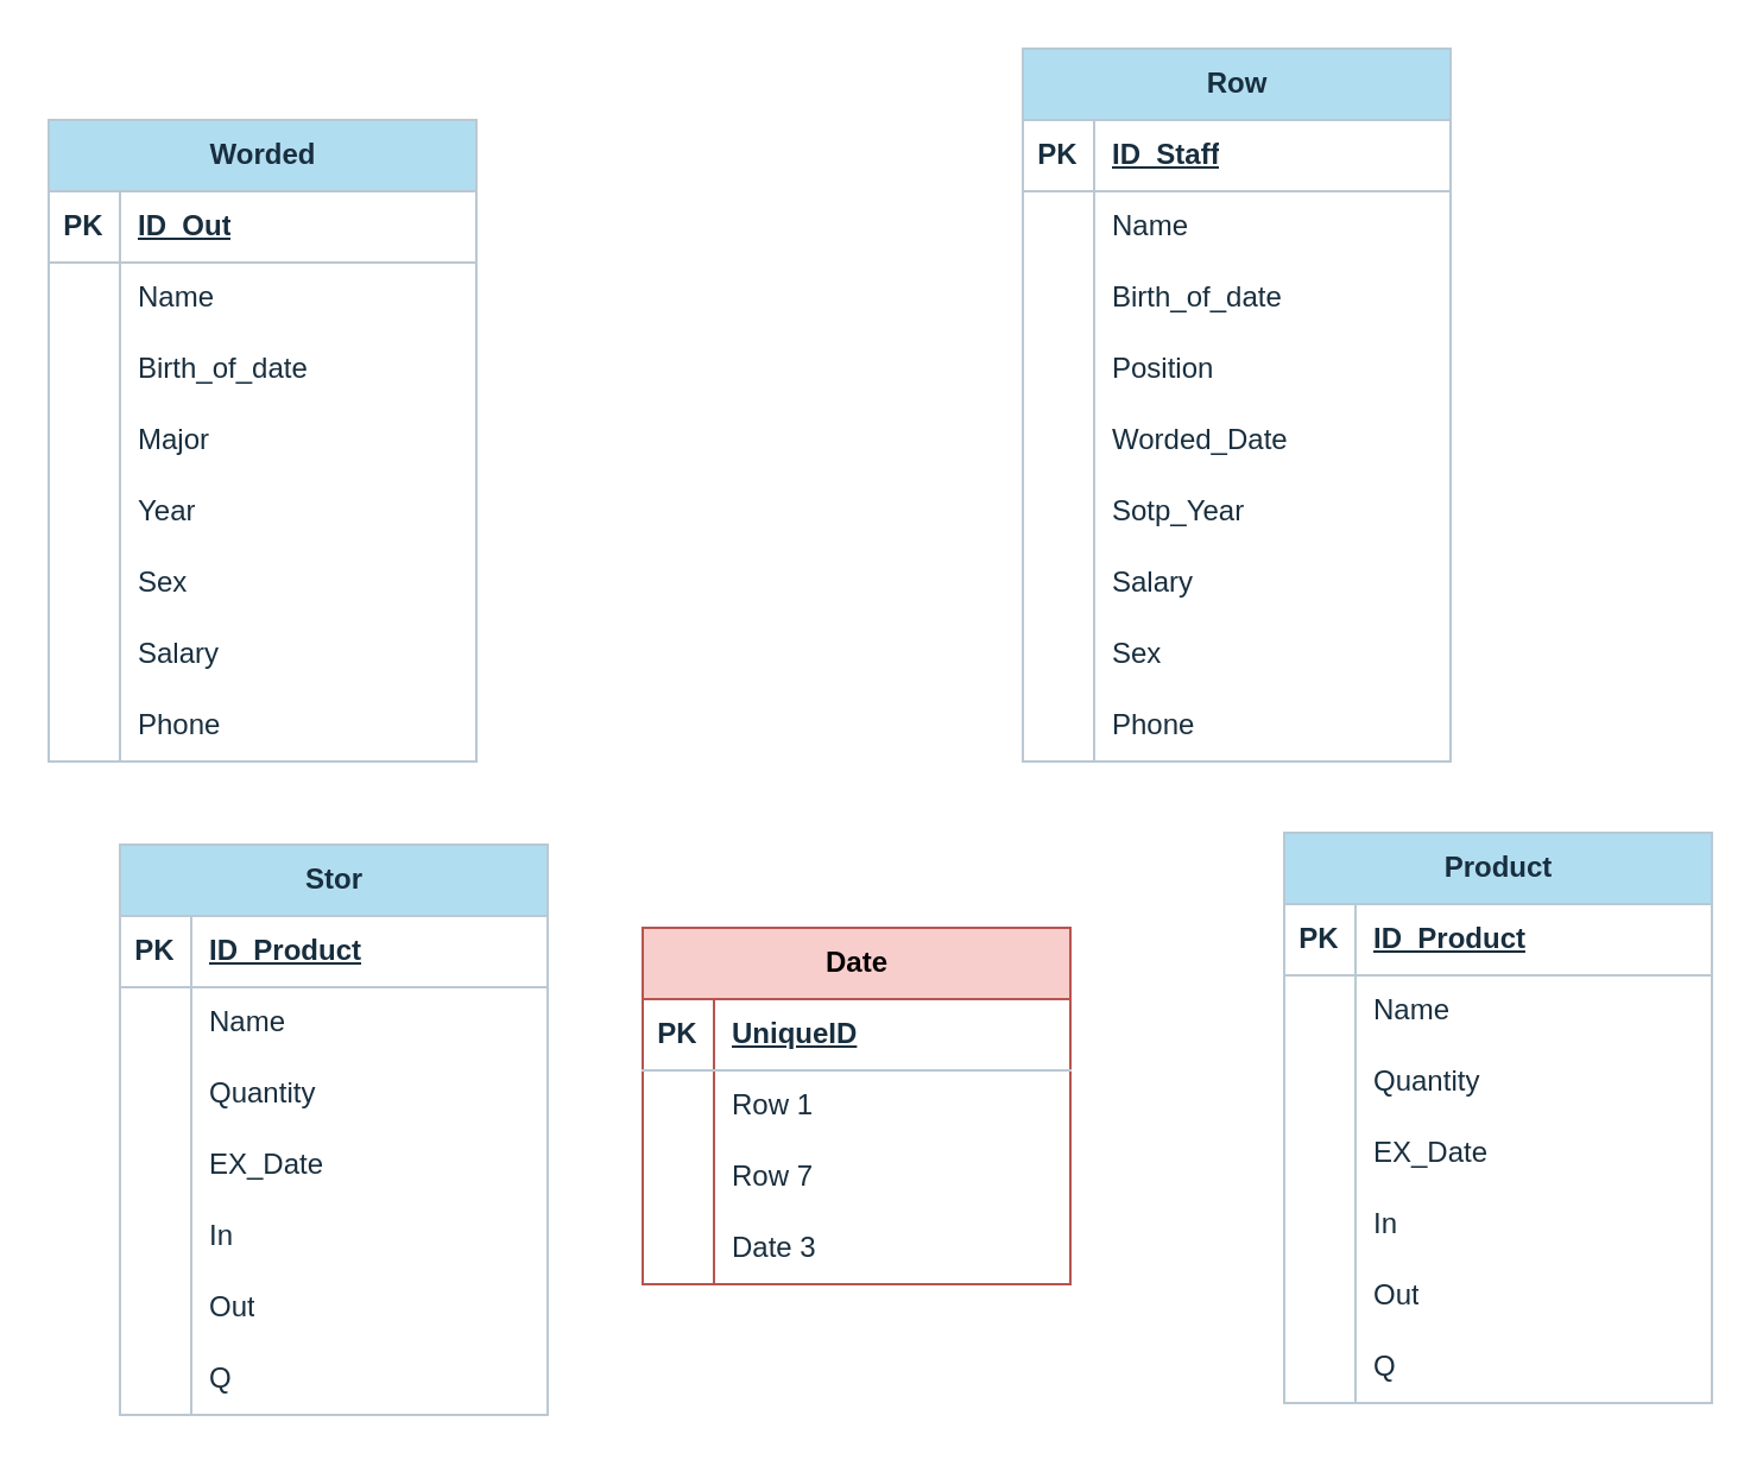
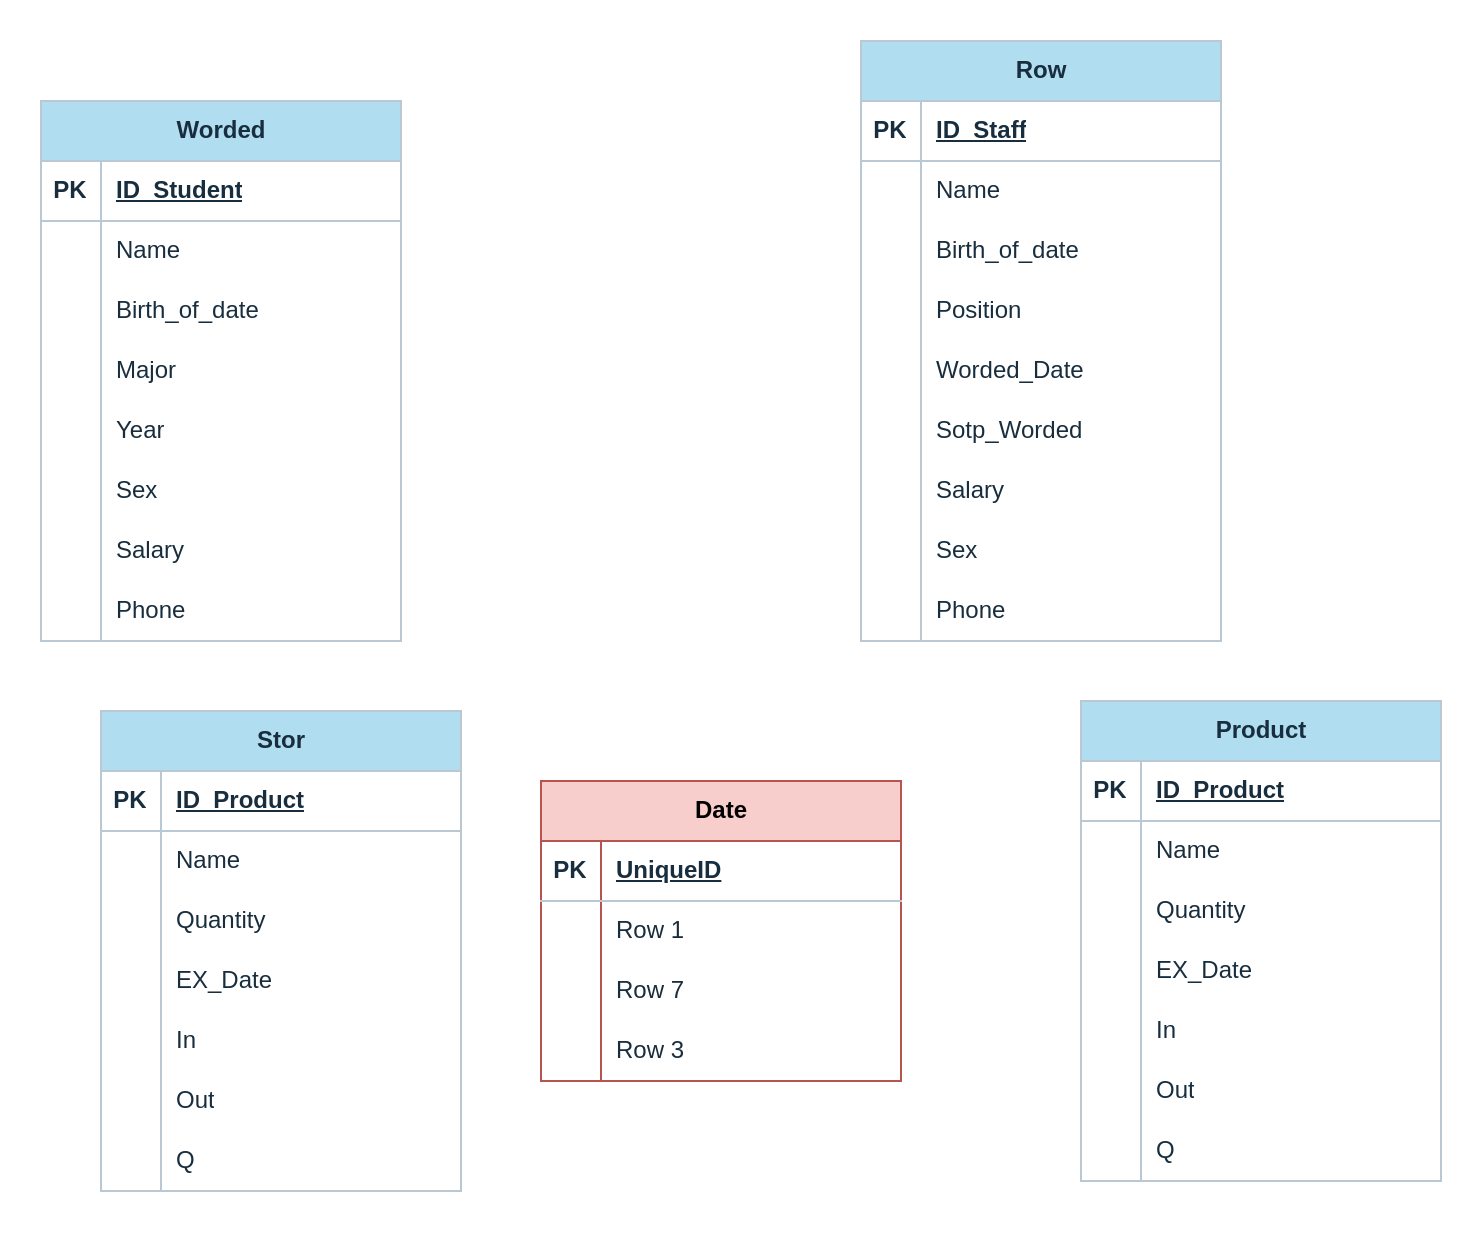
- <mxCell id="5" value="ID_Out" style="shape=partialRectangle;connectable=0;fillColor=none;top=0;left=0;bottom=0;right=0;align=left;spacingLeft=6;fontStyle=5;overflow=hidden;whiteSpace=wrap;html=1;labelBackgroundColor=none;strokeColor=#BAC8D3;fontColor=#182E3E;" vertex="1" parent="3"><mxGeometry x="30" width="150" height="30" as="geometry"><mxRectangle width="150" height="30" as="alternateBounds" /></mxGeometry></mxCell>
+ <mxCell id="5" value="ID_Student" style="shape=partialRectangle;connectable=0;fillColor=none;top=0;left=0;bottom=0;right=0;align=left;spacingLeft=6;fontStyle=5;overflow=hidden;whiteSpace=wrap;html=1;labelBackgroundColor=none;strokeColor=#BAC8D3;fontColor=#182E3E;" vertex="1" parent="3"><mxGeometry x="30" width="150" height="30" as="geometry"><mxRectangle width="150" height="30" as="alternateBounds" /></mxGeometry></mxCell>
- <mxCell id="45" value="Sotp_Year" style="shape=partialRectangle;connectable=0;fillColor=none;top=0;left=0;bottom=0;right=0;align=left;spacingLeft=6;overflow=hidden;whiteSpace=wrap;html=1;labelBackgroundColor=none;strokeColor=#BAC8D3;fontColor=#182E3E;" vertex="1" parent="43"><mxGeometry x="30" width="150" height="30" as="geometry"><mxRectangle width="150" height="30" as="alternateBounds" /></mxGeometry></mxCell>
+ <mxCell id="45" value="Sotp_Worded" style="shape=partialRectangle;connectable=0;fillColor=none;top=0;left=0;bottom=0;right=0;align=left;spacingLeft=6;overflow=hidden;whiteSpace=wrap;html=1;labelBackgroundColor=none;strokeColor=#BAC8D3;fontColor=#182E3E;" vertex="1" parent="43"><mxGeometry x="30" width="150" height="30" as="geometry"><mxRectangle width="150" height="30" as="alternateBounds" /></mxGeometry></mxCell>
- <mxCell id="111" value="Date 3" style="shape=partialRectangle;connectable=0;fillColor=none;top=0;left=0;bottom=0;right=0;align=left;spacingLeft=6;overflow=hidden;whiteSpace=wrap;html=1;strokeColor=#BAC8D3;fontColor=#182E3E;" vertex="1" parent="109"><mxGeometry x="30" width="150" height="30" as="geometry"><mxRectangle width="150" height="30" as="alternateBounds" /></mxGeometry></mxCell>
+ <mxCell id="111" value="Row 3" style="shape=partialRectangle;connectable=0;fillColor=none;top=0;left=0;bottom=0;right=0;align=left;spacingLeft=6;overflow=hidden;whiteSpace=wrap;html=1;strokeColor=#BAC8D3;fontColor=#182E3E;" vertex="1" parent="109"><mxGeometry x="30" width="150" height="30" as="geometry"><mxRectangle width="150" height="30" as="alternateBounds" /></mxGeometry></mxCell>
